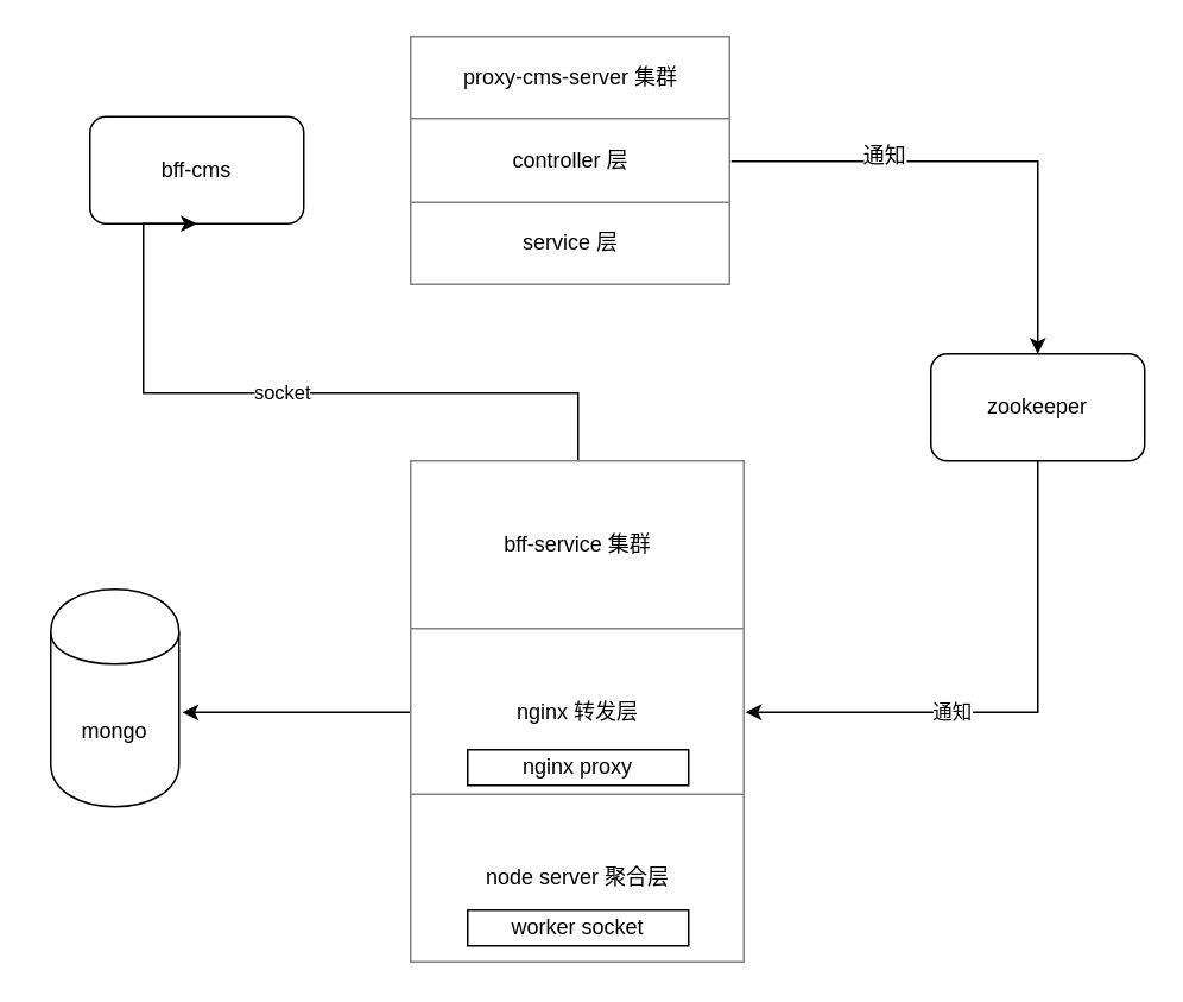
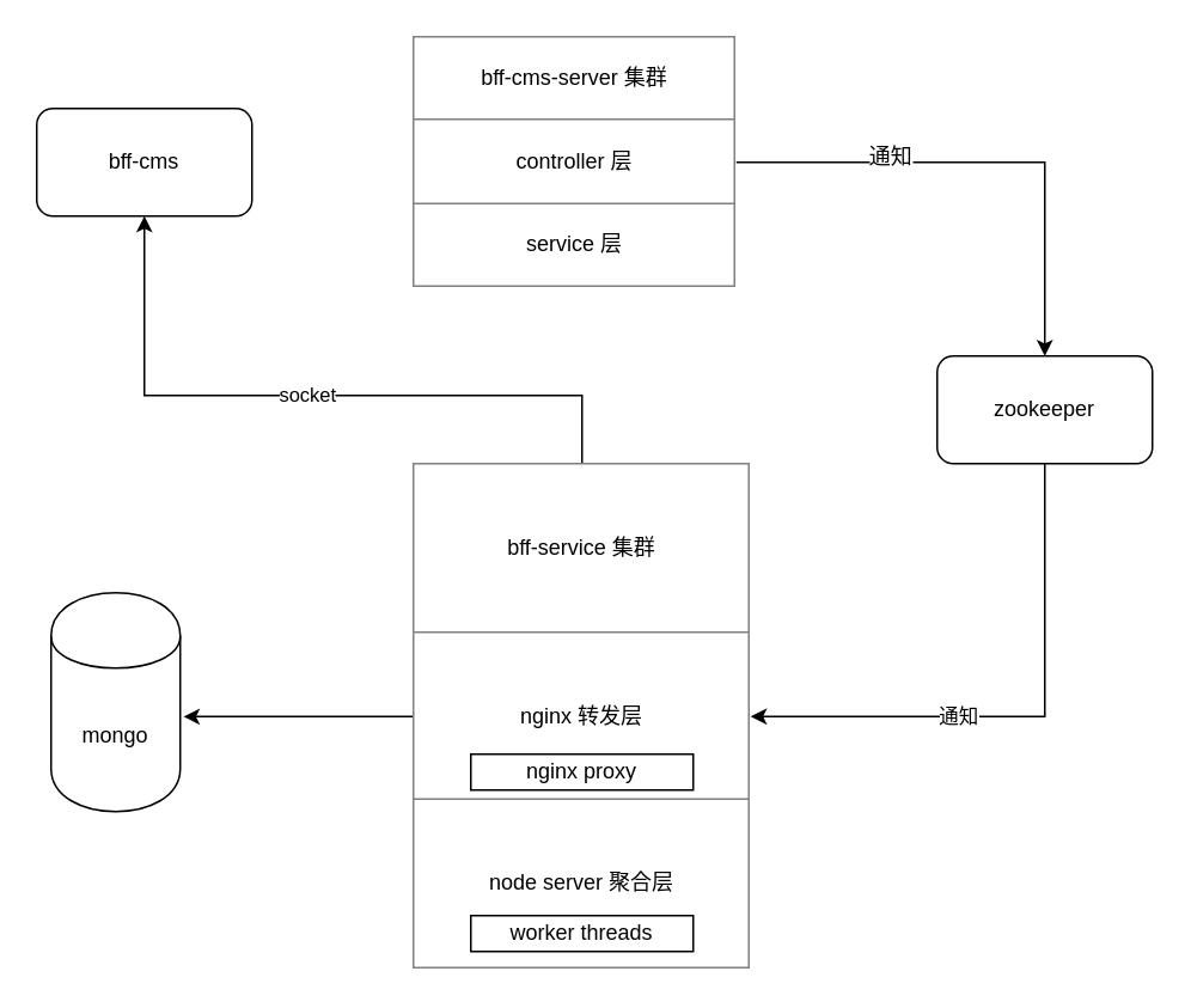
- <mxCell id="7" value="&lt;table border=&quot;1&quot; width=&quot;100%&quot; cellpadding=&quot;4&quot; style=&quot;width: 100% ; height: 100% ; border-collapse: collapse&quot;&gt;&lt;tbody&gt;&lt;tr&gt;&lt;th align=&quot;center&quot;&gt;&lt;span style=&quot;font-weight: 400 ; white-space: normal&quot;&gt;proxy-cms-server 集群&lt;/span&gt;&lt;br&gt;&lt;/th&gt;&lt;/tr&gt;&lt;tr&gt;&lt;td align=&quot;center&quot;&gt;controller 层&lt;/td&gt;&lt;/tr&gt;&lt;tr&gt;&lt;td align=&quot;center&quot;&gt;service 层&lt;/td&gt;&lt;/tr&gt;&lt;/tbody&gt;&lt;/table&gt;" style="text;html=1;strokeColor=none;fillColor=none;overflow=fill;" parent="1" vertex="1"><mxGeometry x="230" y="20" width="180" height="140" as="geometry" /></mxCell>
+ <mxCell id="7" value="&lt;table border=&quot;1&quot; width=&quot;100%&quot; cellpadding=&quot;4&quot; style=&quot;width: 100% ; height: 100% ; border-collapse: collapse&quot;&gt;&lt;tbody&gt;&lt;tr&gt;&lt;th align=&quot;center&quot;&gt;&lt;span style=&quot;font-weight: 400 ; white-space: normal&quot;&gt;bff-cms-server 集群&lt;/span&gt;&lt;br&gt;&lt;/th&gt;&lt;/tr&gt;&lt;tr&gt;&lt;td align=&quot;center&quot;&gt;controller 层&lt;/td&gt;&lt;/tr&gt;&lt;tr&gt;&lt;td align=&quot;center&quot;&gt;service 层&lt;/td&gt;&lt;/tr&gt;&lt;/tbody&gt;&lt;/table&gt;" style="text;html=1;strokeColor=none;fillColor=none;overflow=fill;" parent="1" vertex="1"><mxGeometry x="230" y="20" width="180" height="140" as="geometry" /></mxCell>
- <mxCell id="2" value="bff-cms" style="rounded=1;whiteSpace=wrap;html=1;" parent="1" vertex="1"><mxGeometry x="50" y="65" width="120" height="60" as="geometry" /></mxCell>
+ <mxCell id="2" value="bff-cms" style="rounded=1;whiteSpace=wrap;html=1;" parent="1" vertex="1"><mxGeometry x="20" y="60" width="120" height="60" as="geometry" /></mxCell>
- <mxCell id="12" value="worker socket" style="rounded=0;whiteSpace=wrap;html=1;" parent="1" vertex="1"><mxGeometry x="262" y="510" width="124" height="20" as="geometry" /></mxCell>
+ <mxCell id="12" value="worker threads" style="rounded=0;whiteSpace=wrap;html=1;" parent="1" vertex="1"><mxGeometry x="262" y="510" width="124" height="20" as="geometry" /></mxCell>
